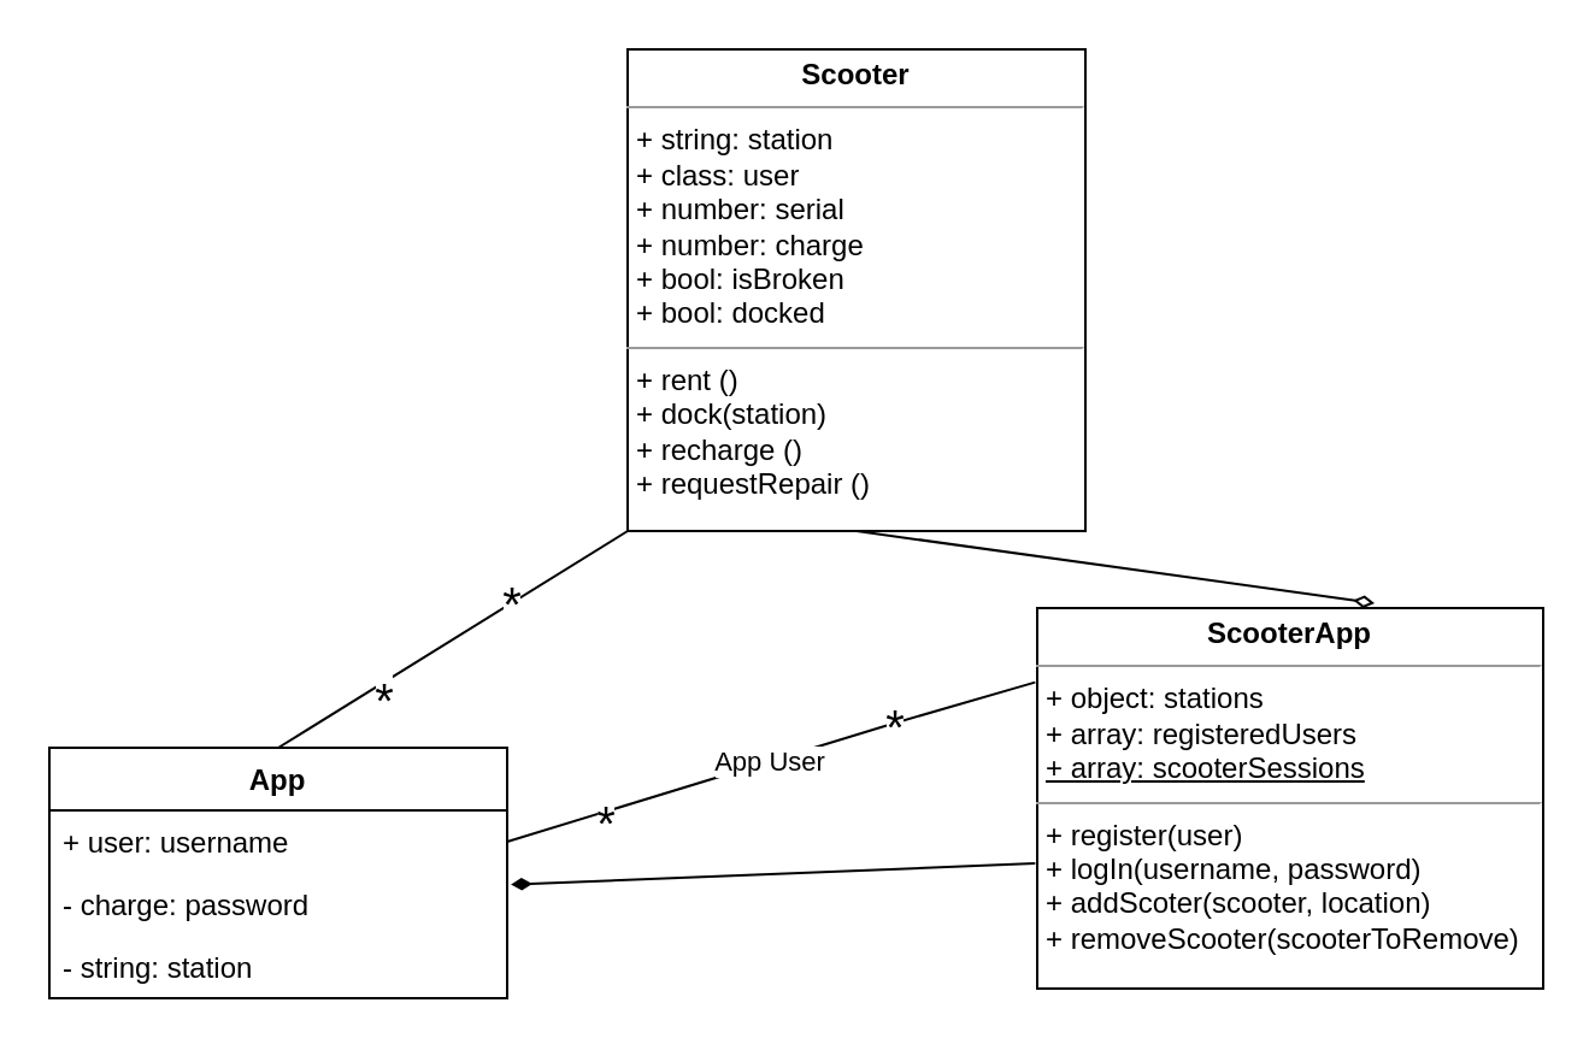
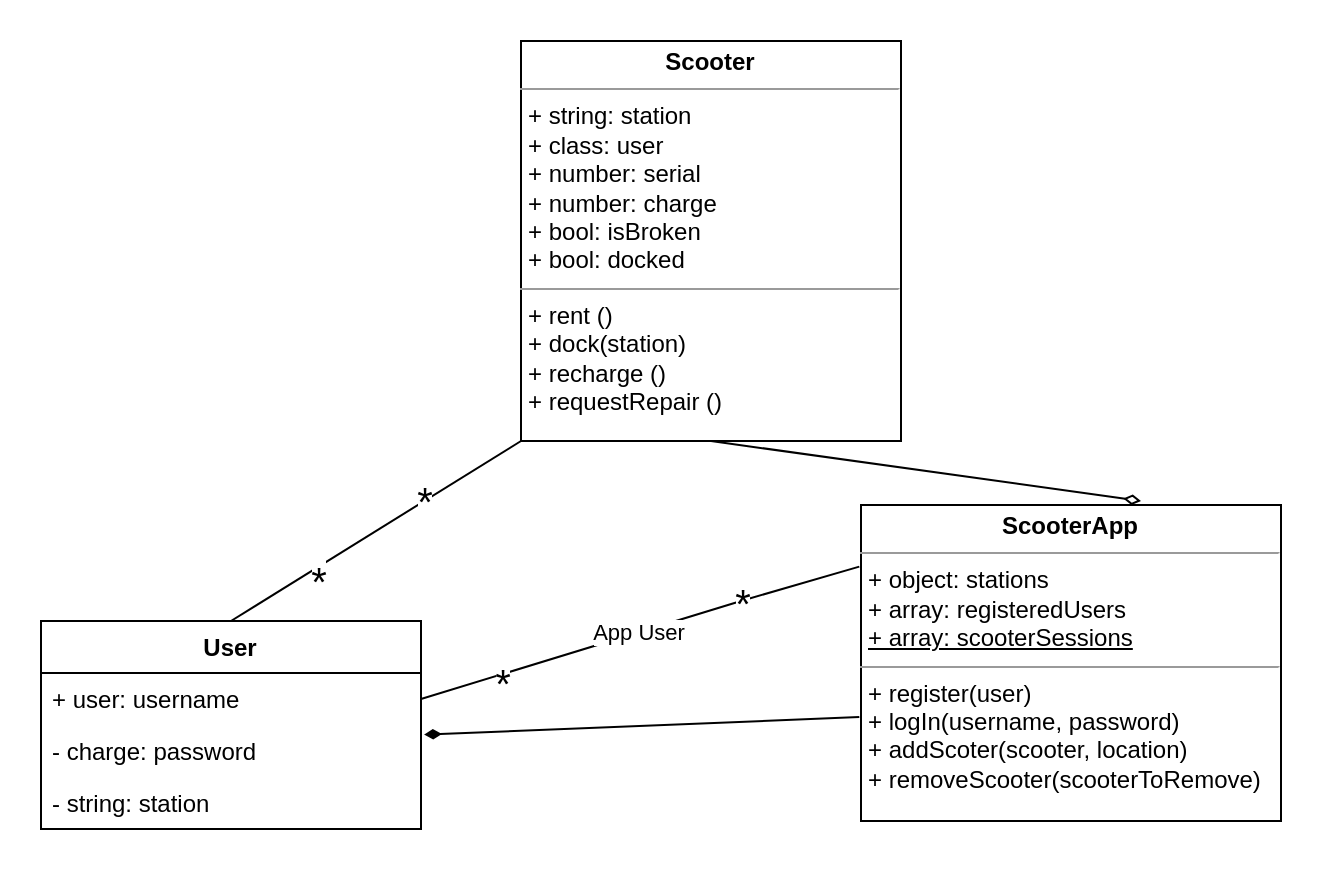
- <mxCell id="4" value="App" style="swimlane;fontStyle=1;childLayout=stackLayout;horizontal=1;startSize=26;fillColor=none;horizontalStack=0;resizeParent=1;resizeParentMax=0;resizeLast=0;collapsible=1;marginBottom=0;" vertex="1" parent="1"><mxGeometry x="20" y="310" width="190" height="104" as="geometry" /></mxCell>
+ <mxCell id="4" value="User" style="swimlane;fontStyle=1;childLayout=stackLayout;horizontal=1;startSize=26;fillColor=none;horizontalStack=0;resizeParent=1;resizeParentMax=0;resizeLast=0;collapsible=1;marginBottom=0;" vertex="1" parent="1"><mxGeometry x="20" y="310" width="190" height="104" as="geometry" /></mxCell>
